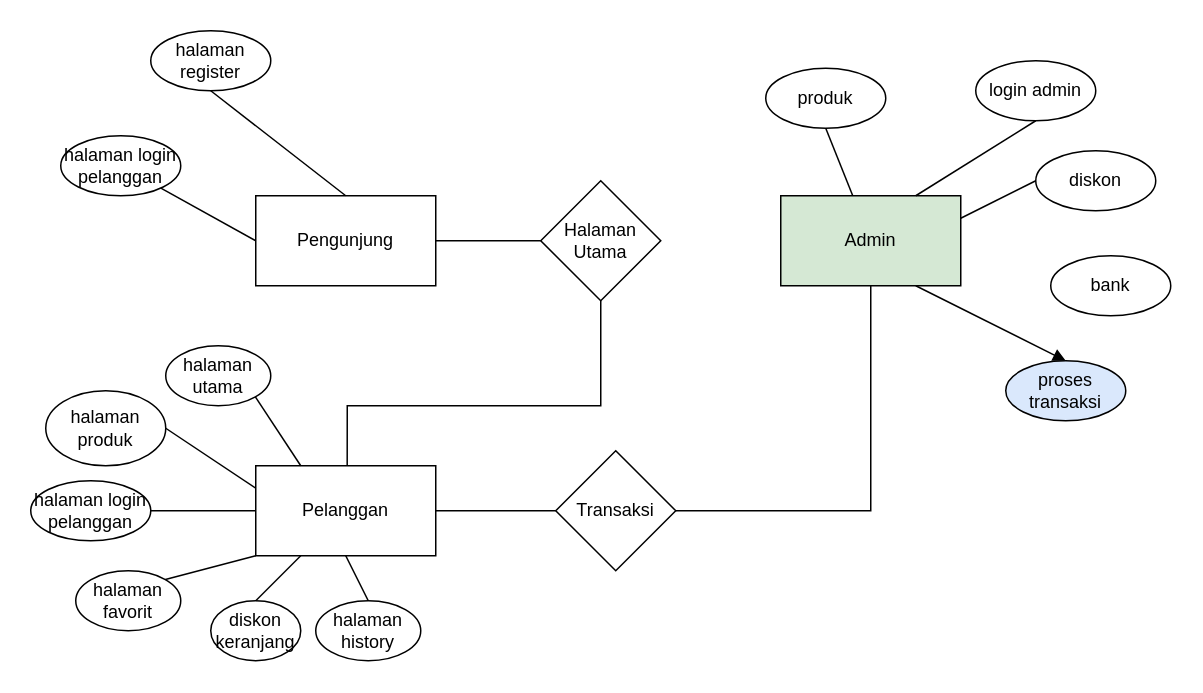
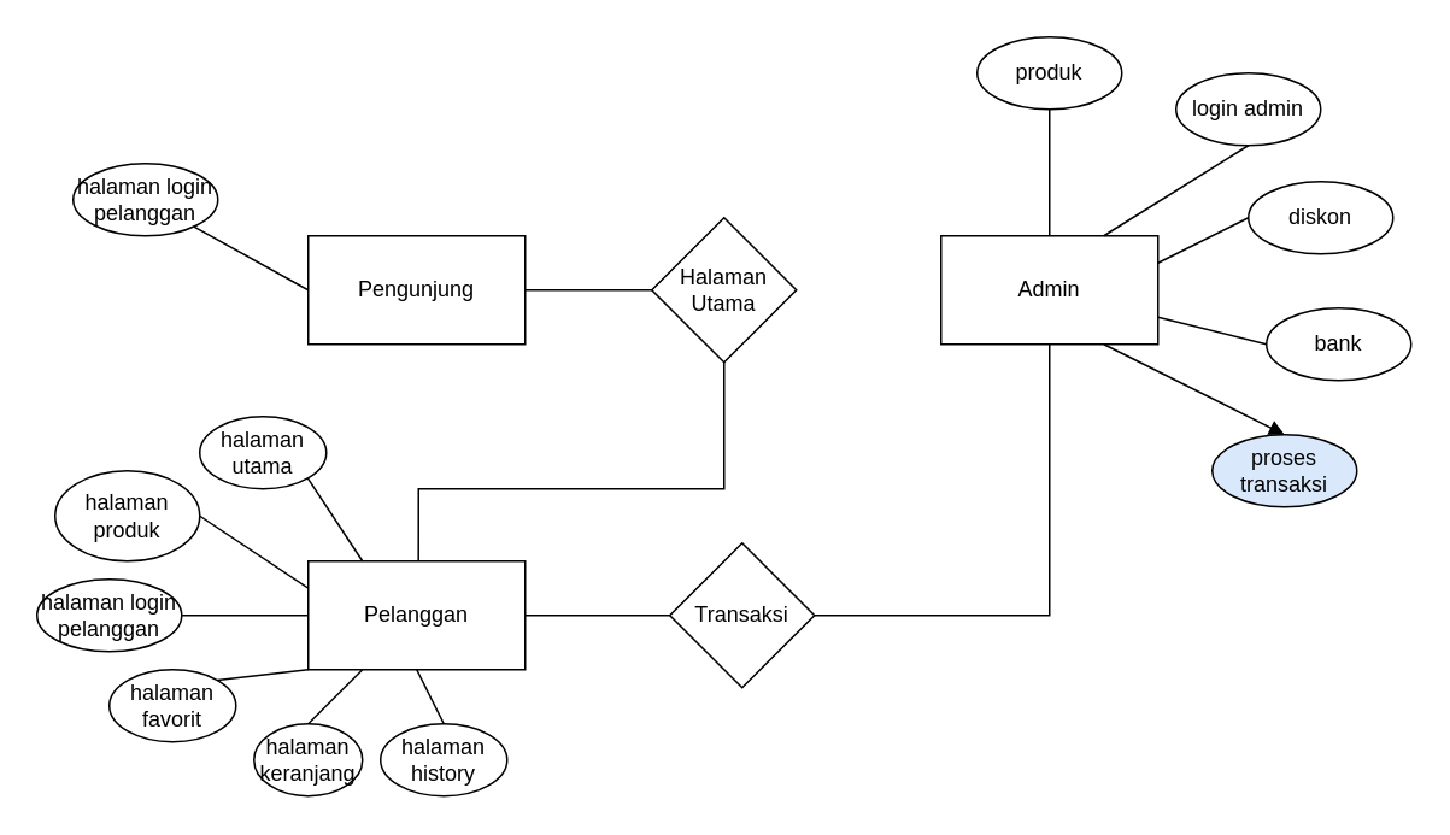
- <mxCell id="8" value="halaman register" style="ellipse;whiteSpace=wrap;html=1;" vertex="1" parent="1"><mxGeometry x="100" y="20" width="80" height="40" as="geometry" /></mxCell>
- <mxCell id="29" value="produk" style="ellipse;whiteSpace=wrap;html=1;" vertex="1" parent="1"><mxGeometry x="510" y="45" width="80" height="40" as="geometry" /></mxCell>
+ <mxCell id="29" value="produk" style="ellipse;whiteSpace=wrap;html=1;" vertex="1" parent="1"><mxGeometry x="540" y="20" width="80" height="40" as="geometry" /></mxCell>
- <mxCell id="9" value="" style="endArrow=none;html=1;rounded=0;entryX=0.5;entryY=0;entryDx=0;entryDy=0;exitX=0.5;exitY=1;exitDx=0;exitDy=0;" edge="1" parent="1" source="8" target="2"><mxGeometry width="50" height="50" relative="1" as="geometry"><mxPoint x="530" y="170" as="sourcePoint" /><mxPoint x="450" y="170" as="targetPoint" /></mxGeometry></mxCell>
- <mxCell id="3" value="Admin" style="rounded=0;whiteSpace=wrap;html=1;fillColor=#d5e8d4;" vertex="1" parent="1"><mxGeometry x="520" y="130" width="120" height="60" as="geometry" /></mxCell>
+ <mxCell id="3" value="Admin" style="rounded=0;whiteSpace=wrap;html=1;" vertex="1" parent="1"><mxGeometry x="520" y="130" width="120" height="60" as="geometry" /></mxCell>
+ <mxCell id="35" value="" style="endArrow=none;html=1;rounded=0;entryX=0;entryY=0.5;entryDx=0;entryDy=0;exitX=1;exitY=0.75;exitDx=0;exitDy=0;" edge="1" parent="1" source="3" target="30"><mxGeometry width="50" height="50" relative="1" as="geometry"><mxPoint x="630" y="150" as="sourcePoint" /><mxPoint x="710" y="100" as="targetPoint" /></mxGeometry></mxCell>
- <mxCell id="16" value="halaman favorit" style="ellipse;whiteSpace=wrap;html=1;" vertex="1" parent="1"><mxGeometry x="50" y="380" width="70" height="40" as="geometry" /></mxCell>
+ <mxCell id="16" value="halaman favorit" style="ellipse;whiteSpace=wrap;html=1;" vertex="1" parent="1"><mxGeometry x="60" y="370" width="70" height="40" as="geometry" /></mxCell>
- <mxCell id="17" value="diskon keranjang" style="ellipse;whiteSpace=wrap;html=1;" vertex="1" parent="1"><mxGeometry x="140" y="400" width="60" height="40" as="geometry" /></mxCell>
+ <mxCell id="17" value="halaman keranjang" style="ellipse;whiteSpace=wrap;html=1;" vertex="1" parent="1"><mxGeometry x="140" y="400" width="60" height="40" as="geometry" /></mxCell>
